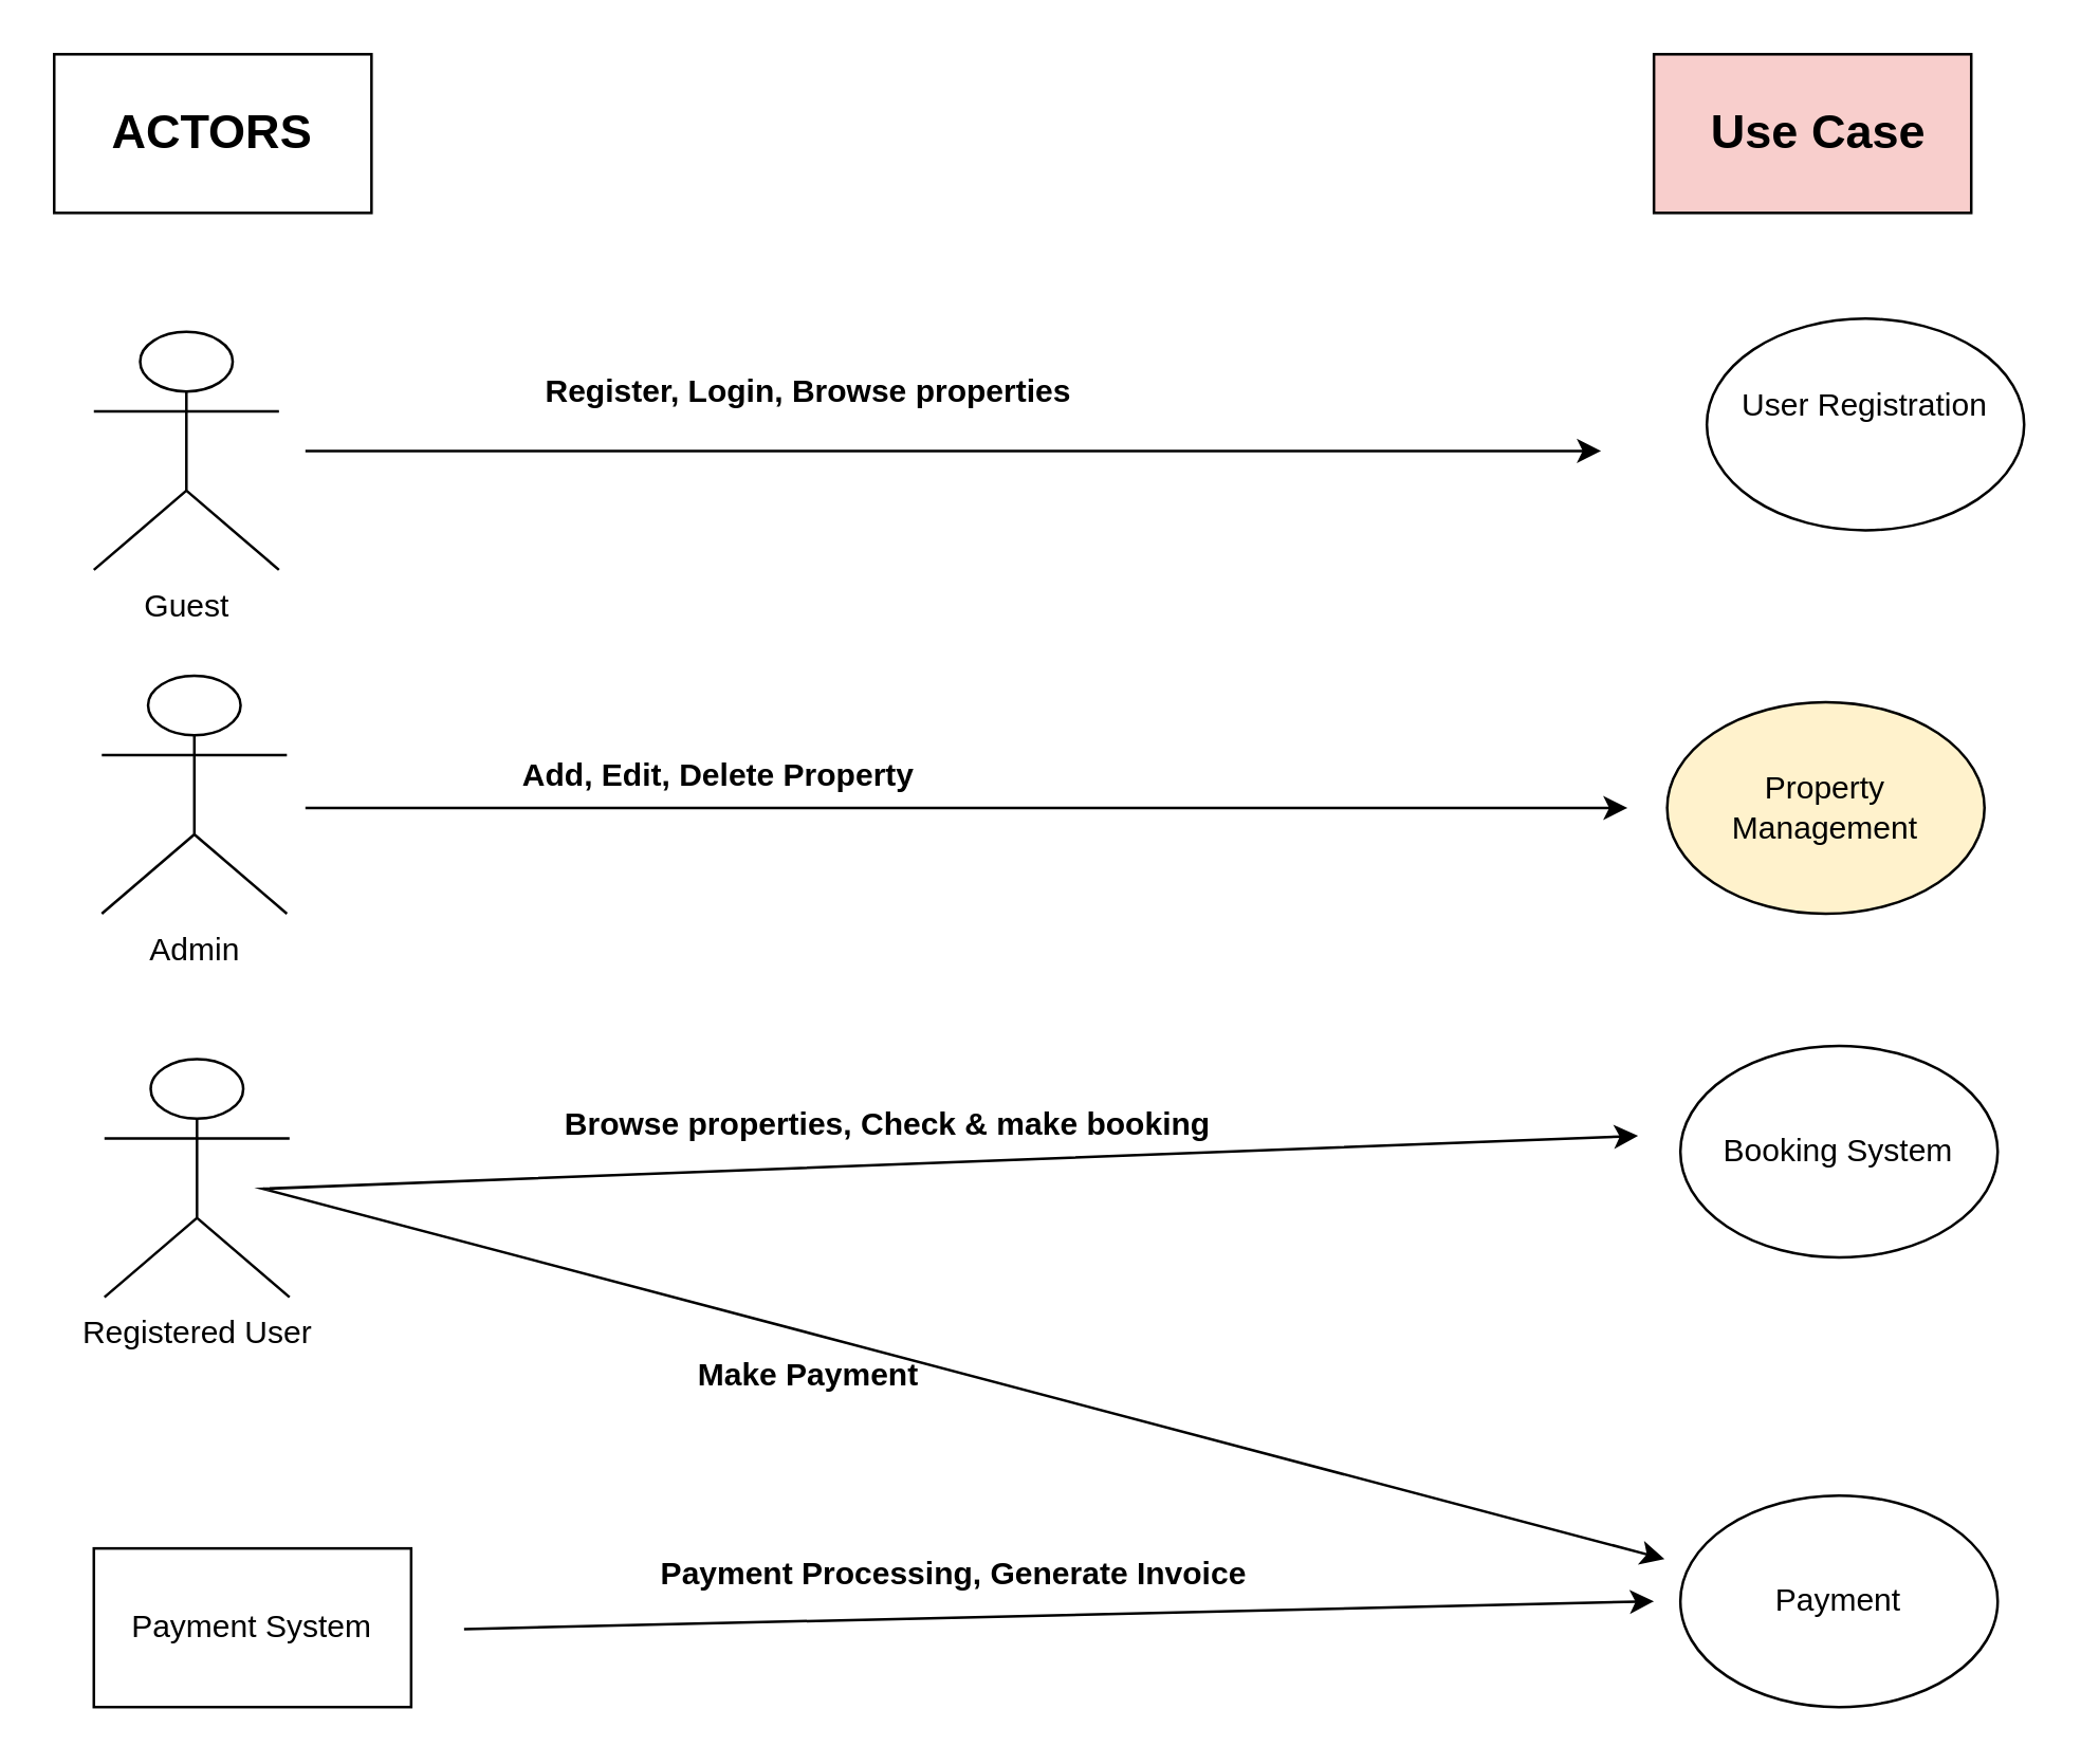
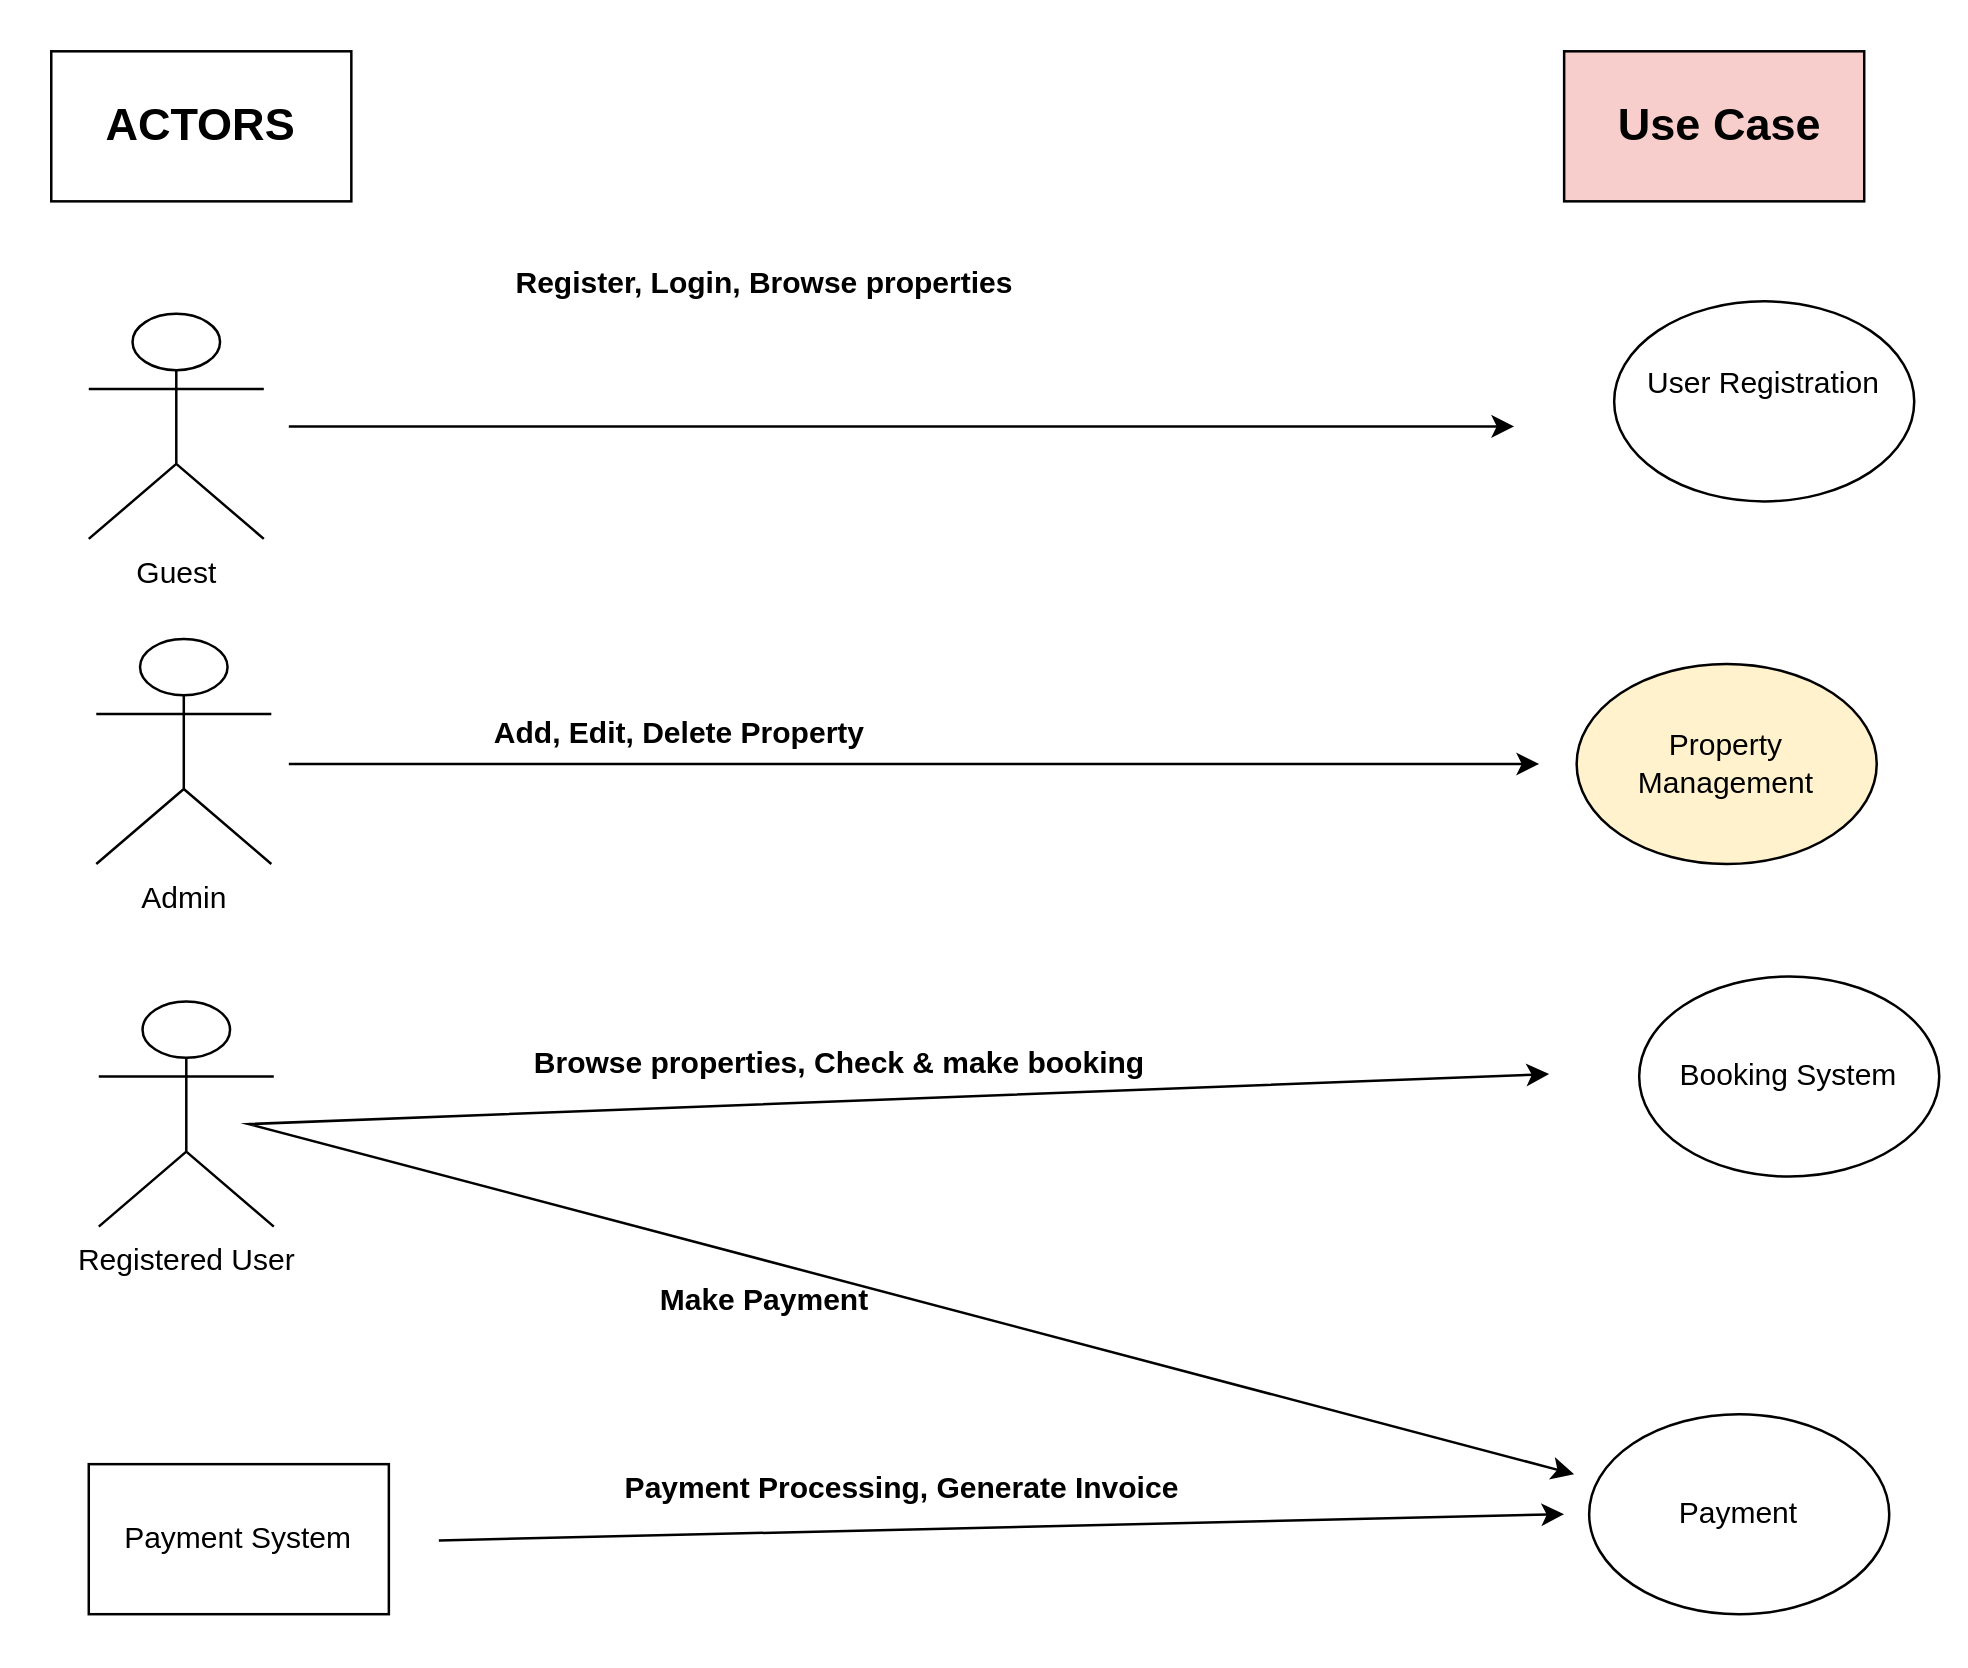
- <mxCell id="12" value="Register, Login, Browse properties" style="text;html=1;align=center;verticalAlign=middle;resizable=0;points=[];autosize=1;strokeColor=none;fillColor=none;fontStyle=1" vertex="1" parent="1"><mxGeometry x="200" y="133" width="210" height="30" as="geometry" /></mxCell>
+ <mxCell id="12" value="Register, Login, Browse properties" style="text;html=1;align=center;verticalAlign=middle;resizable=0;points=[];autosize=1;strokeColor=none;fillColor=none;fontStyle=1" vertex="1" parent="1"><mxGeometry x="200" y="98" width="210" height="30" as="geometry" /></mxCell>
- <mxCell id="9" value="Booking System" style="ellipse;whiteSpace=wrap;html=1;" vertex="1" parent="1"><mxGeometry x="635" y="395" width="120" height="80" as="geometry" /></mxCell>
+ <mxCell id="9" value="Booking System" style="ellipse;whiteSpace=wrap;html=1;" vertex="1" parent="1"><mxGeometry x="655" y="390" width="120" height="80" as="geometry" /></mxCell>
